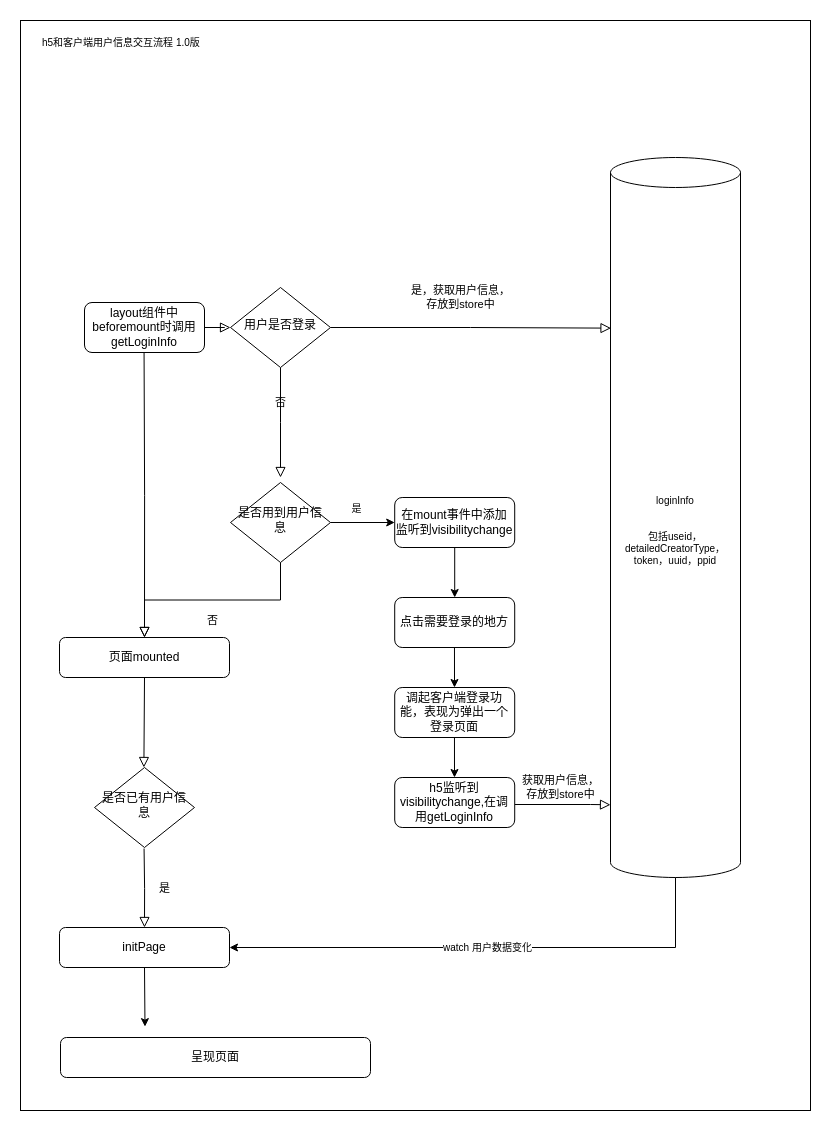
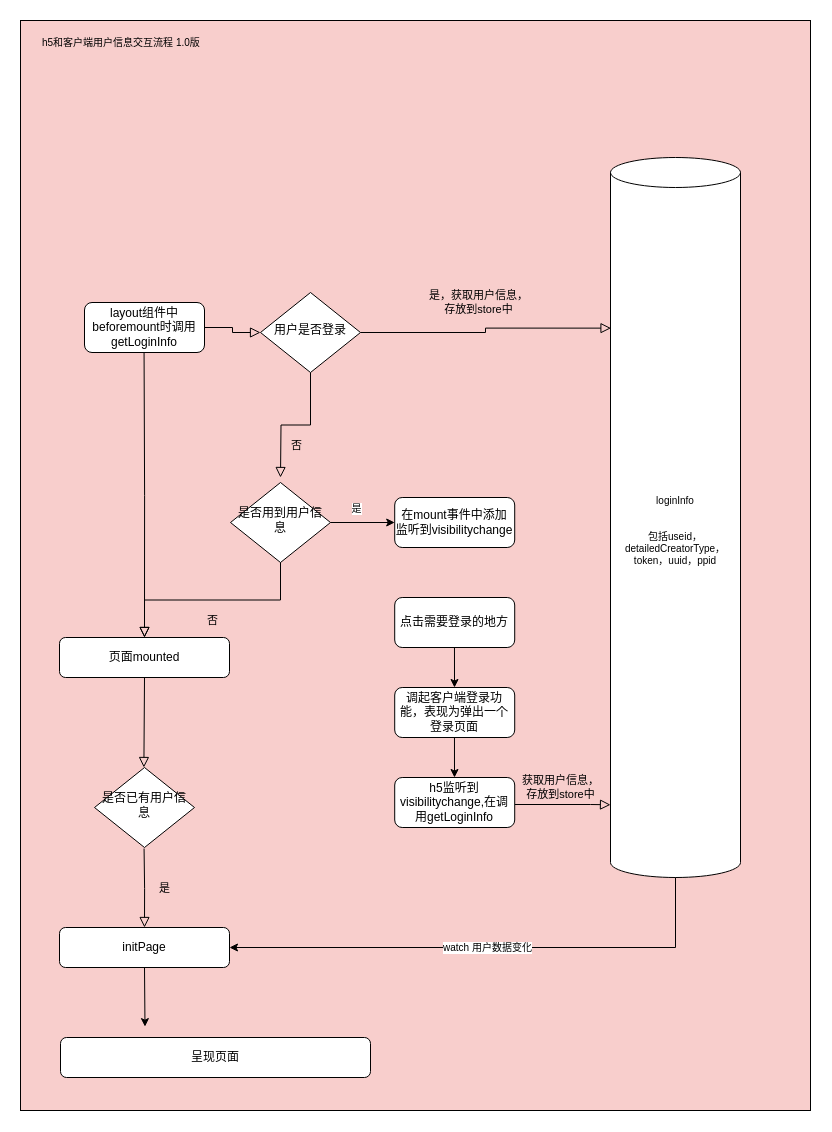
- <mxCell id="6" value="用户是否登录" style="rhombus;whiteSpace=wrap;html=1;shadow=0;fontFamily=Helvetica;fontSize=12;align=center;strokeWidth=1;spacing=6;spacingTop=-4;" parent="1" vertex="1"><mxGeometry x="230" y="287" width="100" height="80" as="geometry" /></mxCell>
+ <mxCell id="6" value="用户是否登录" style="rhombus;whiteSpace=wrap;html=1;shadow=0;fontFamily=Helvetica;fontSize=12;align=center;strokeWidth=1;spacing=6;spacingTop=-4;" parent="1" vertex="1"><mxGeometry x="260" y="292" width="100" height="80" as="geometry" /></mxCell>
- <mxCell id="2" value="h5和客户端用户信息交互流程 1.0版" style="rounded=0;whiteSpace=wrap;html=1;fontSize=10;align=left;verticalAlign=top;spacingTop=10;spacingLeft=20;container=1;" parent="1" vertex="1"><mxGeometry x="20" y="20" width="790" height="1090" as="geometry" /></mxCell>
+ <mxCell id="2" value="h5和客户端用户信息交互流程 1.0版" style="rounded=0;whiteSpace=wrap;html=1;fontSize=10;align=left;verticalAlign=top;spacingTop=10;spacingLeft=20;container=1;fillColor=#f8cecc;" parent="1" vertex="1"><mxGeometry x="20" y="20" width="790" height="1090" as="geometry" /></mxCell>
- <mxCell id="27" value="" style="endArrow=classic;html=1;rounded=0;fontSize=10;exitX=0.5;exitY=1;exitDx=0;exitDy=0;entryX=0.5;entryY=0;entryDx=0;entryDy=0;" parent="1" source="15" target="26" edge="1"><mxGeometry width="50" height="50" relative="1" as="geometry"><mxPoint x="360" y="547" as="sourcePoint" /><mxPoint x="410" y="497" as="targetPoint" /></mxGeometry></mxCell>
